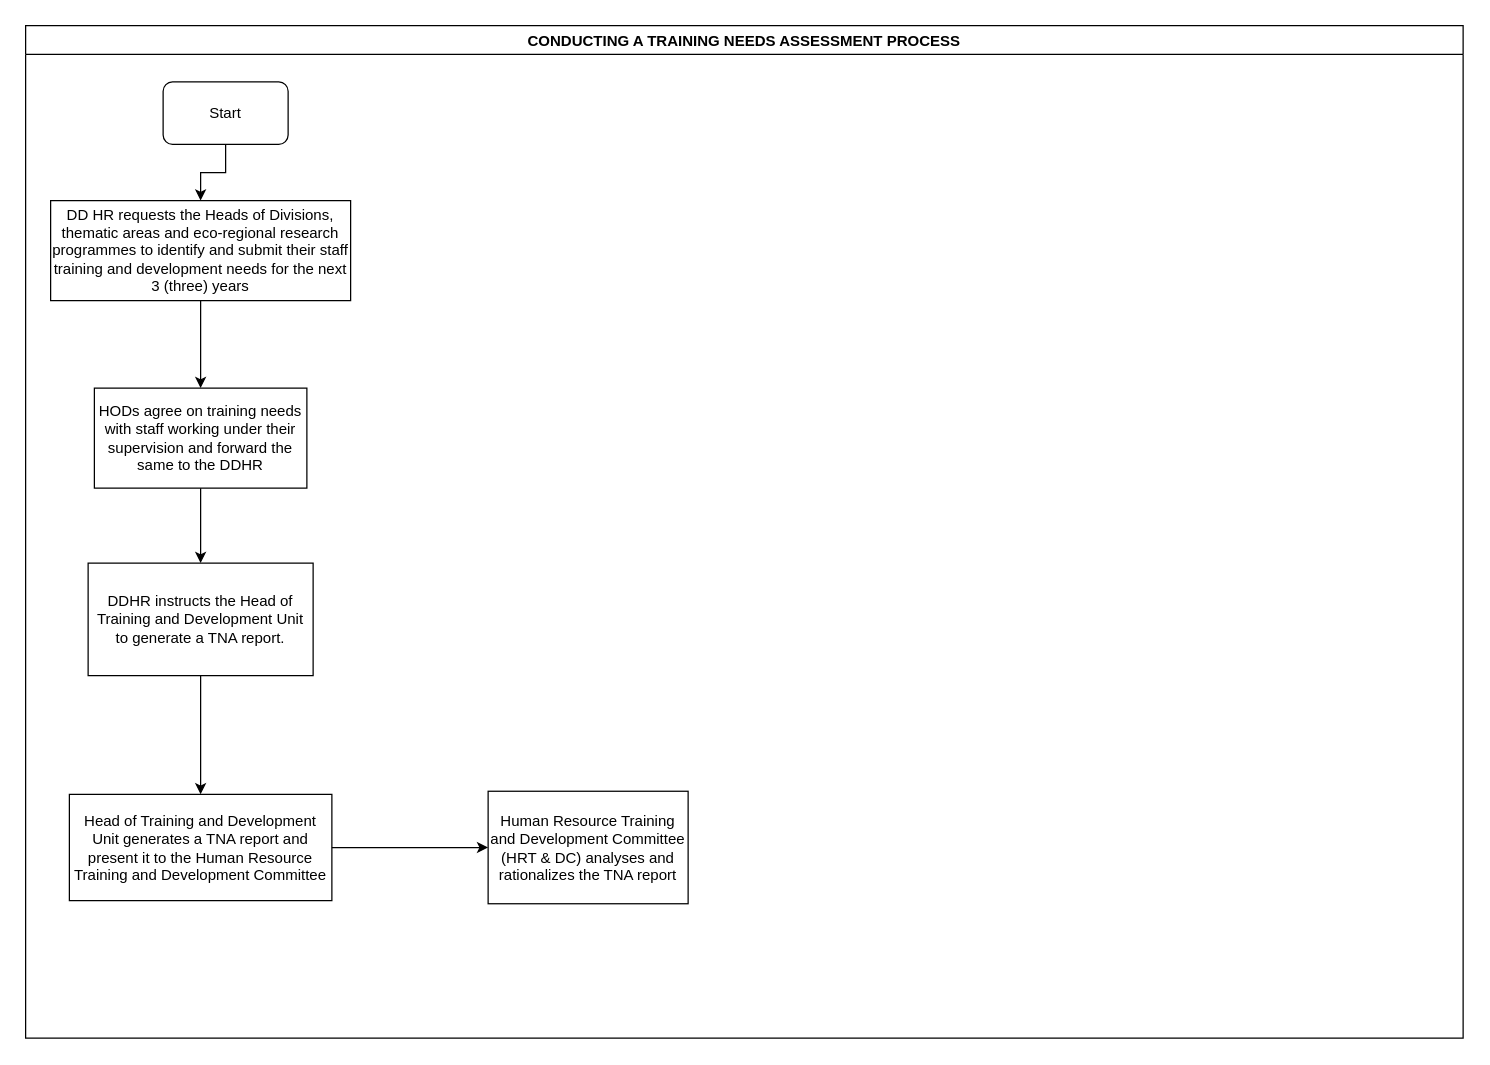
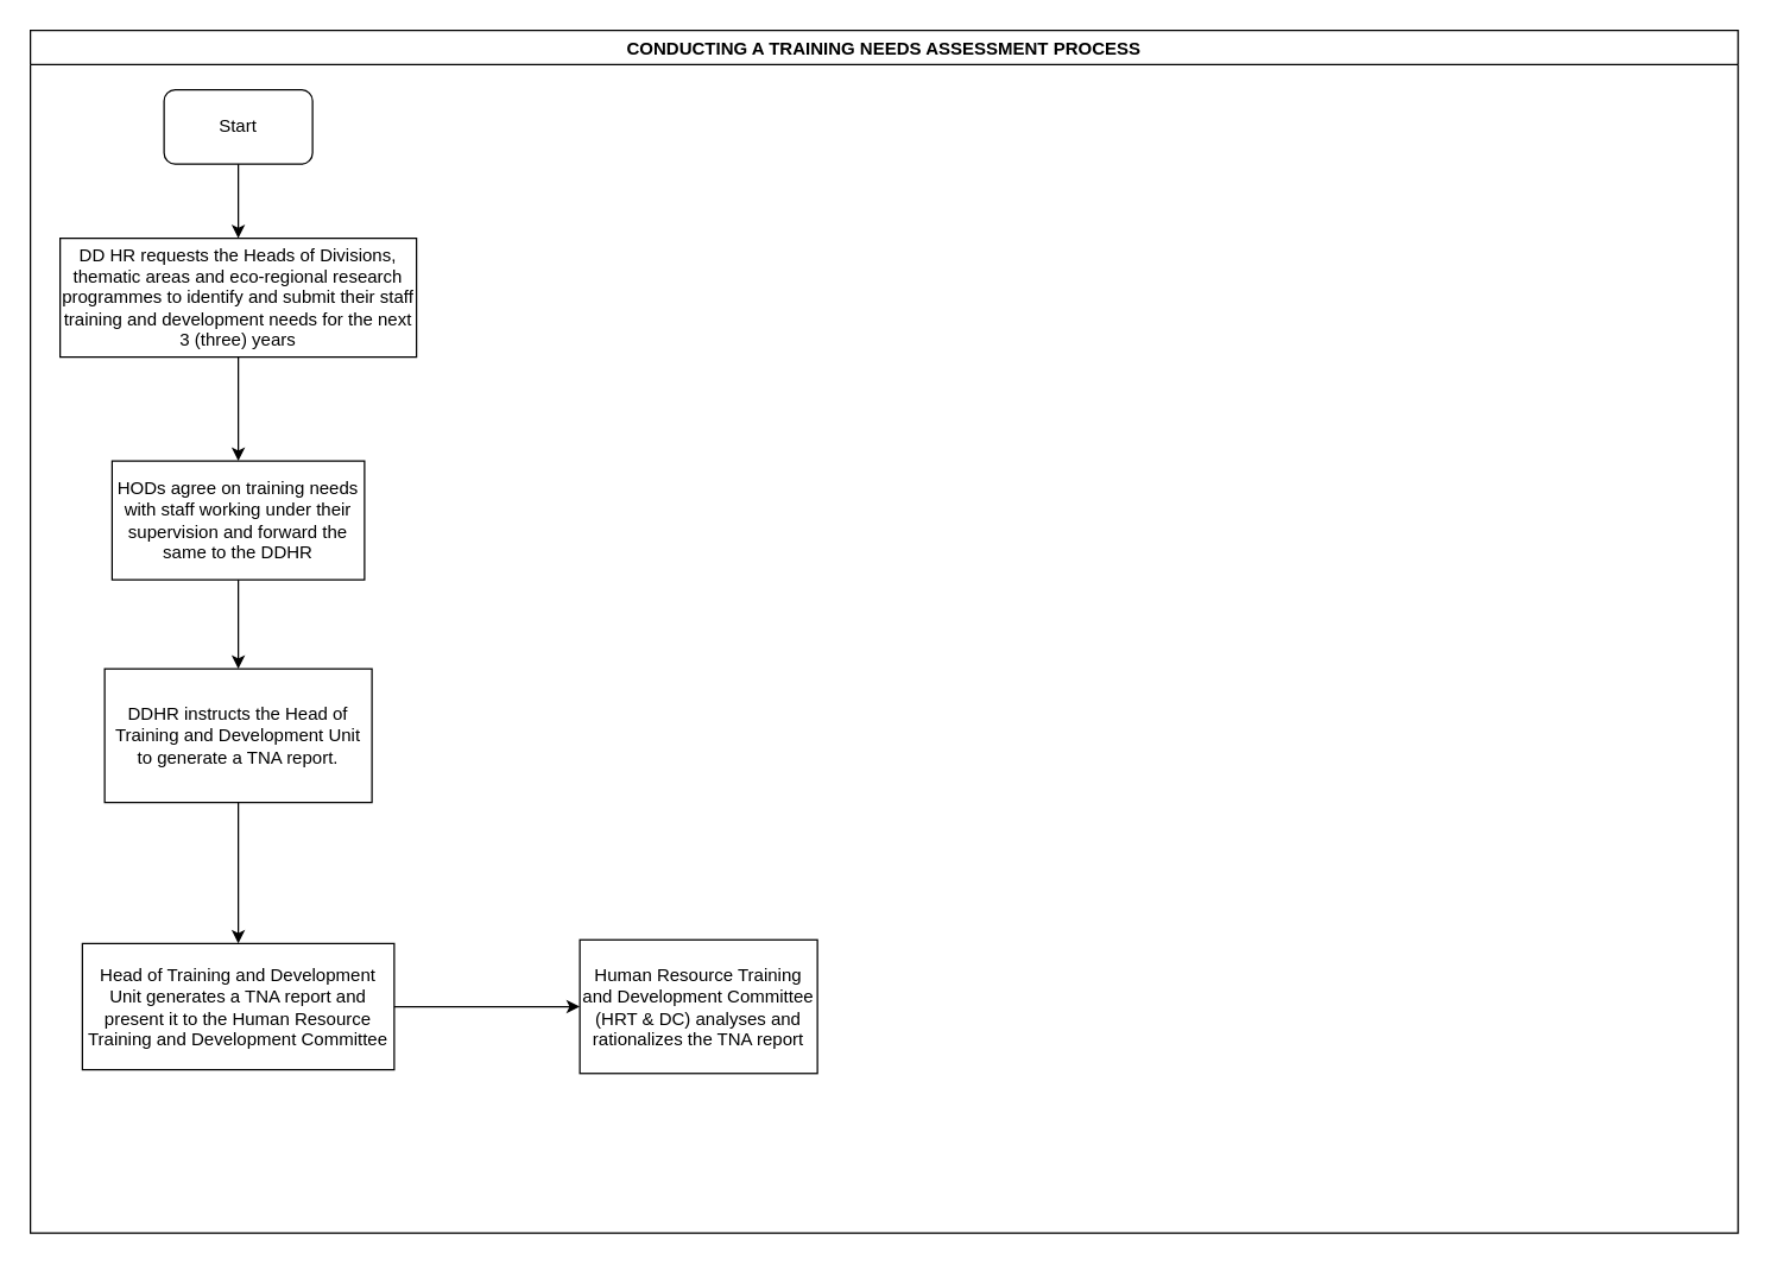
- <mxCell id="3" value="Start" style="rounded=1;whiteSpace=wrap;html=1;" vertex="1" parent="2"><mxGeometry x="110" y="45" width="100" height="50" as="geometry" /></mxCell>
+ <mxCell id="3" value="Start" style="rounded=1;whiteSpace=wrap;html=1;" vertex="1" parent="2"><mxGeometry x="90" y="40" width="100" height="50" as="geometry" /></mxCell>
